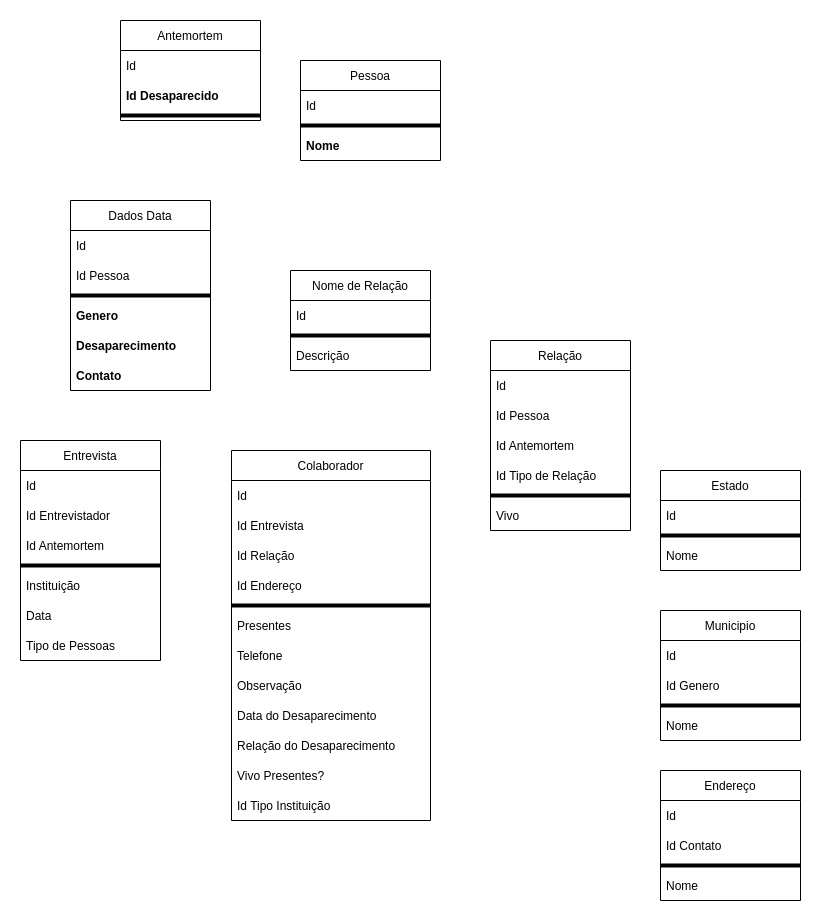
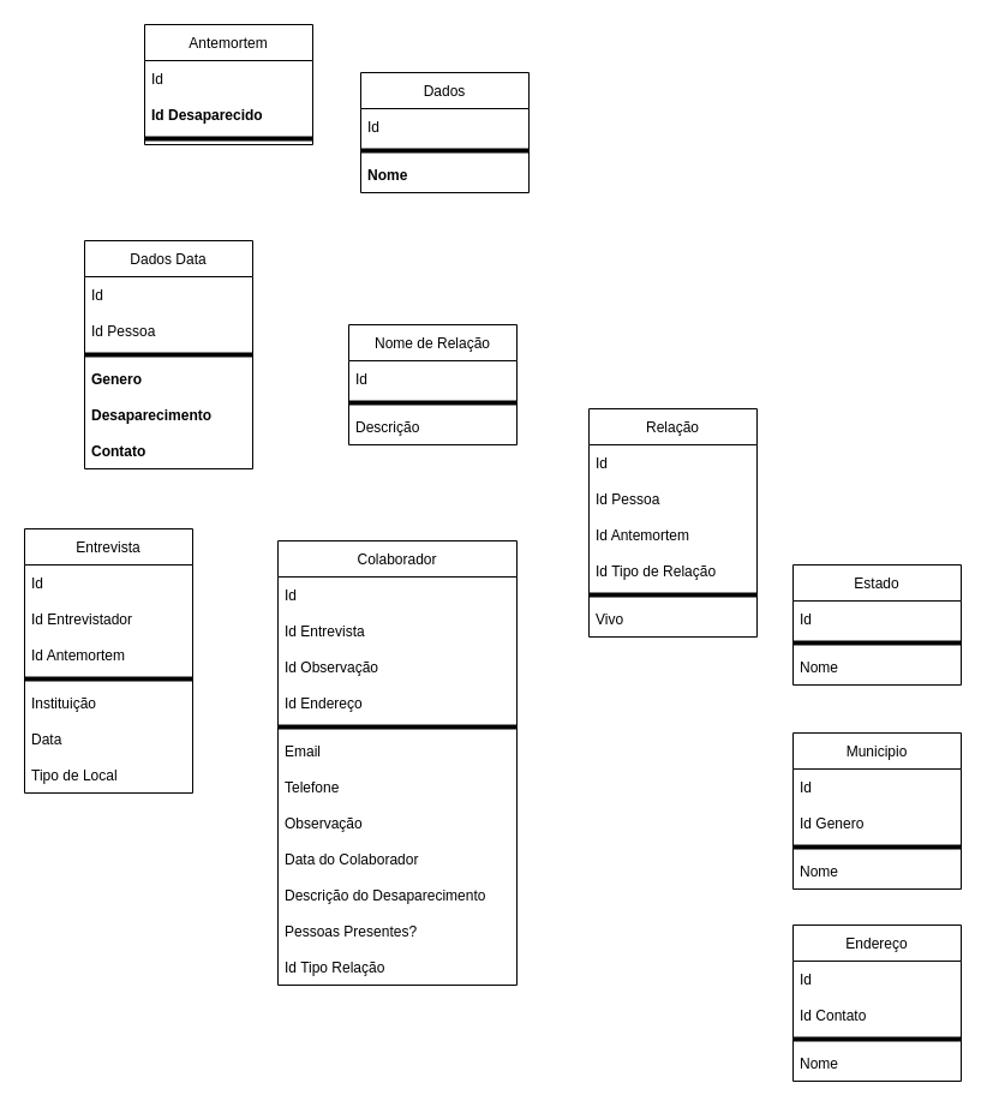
- <mxCell id="6" value="Pessoa" style="swimlane;fontStyle=0;childLayout=stackLayout;horizontal=1;startSize=30;horizontalStack=0;resizeParent=1;resizeParentMax=0;resizeLast=0;collapsible=1;marginBottom=0;" vertex="1" parent="1"><mxGeometry x="300" y="60" width="140" height="100" as="geometry" /></mxCell>
+ <mxCell id="6" value="Dados" style="swimlane;fontStyle=0;childLayout=stackLayout;horizontal=1;startSize=30;horizontalStack=0;resizeParent=1;resizeParentMax=0;resizeLast=0;collapsible=1;marginBottom=0;" vertex="1" parent="1"><mxGeometry x="300" y="60" width="140" height="100" as="geometry" /></mxCell>
- <mxCell id="39" value="Id Relação" style="text;strokeColor=none;fillColor=none;align=left;verticalAlign=middle;spacingLeft=4;spacingRight=4;overflow=hidden;points=[[0,0.5],[1,0.5]];portConstraint=eastwest;rotatable=0;" vertex="1" parent="36"><mxGeometry y="90" width="199" height="30" as="geometry" /></mxCell>
+ <mxCell id="39" value="Id Observação" style="text;strokeColor=none;fillColor=none;align=left;verticalAlign=middle;spacingLeft=4;spacingRight=4;overflow=hidden;points=[[0,0.5],[1,0.5]];portConstraint=eastwest;rotatable=0;" vertex="1" parent="36"><mxGeometry y="90" width="199" height="30" as="geometry" /></mxCell>
- <mxCell id="42" value="Presentes" style="text;strokeColor=none;fillColor=none;align=left;verticalAlign=middle;spacingLeft=4;spacingRight=4;overflow=hidden;points=[[0,0.5],[1,0.5]];portConstraint=eastwest;rotatable=0;" vertex="1" parent="36"><mxGeometry y="160" width="199" height="30" as="geometry" /></mxCell>
+ <mxCell id="42" value="Email" style="text;strokeColor=none;fillColor=none;align=left;verticalAlign=middle;spacingLeft=4;spacingRight=4;overflow=hidden;points=[[0,0.5],[1,0.5]];portConstraint=eastwest;rotatable=0;" vertex="1" parent="36"><mxGeometry y="160" width="199" height="30" as="geometry" /></mxCell>
- <mxCell id="35" value="Tipo de Pessoas" style="text;strokeColor=none;fillColor=none;align=left;verticalAlign=middle;spacingLeft=4;spacingRight=4;overflow=hidden;points=[[0,0.5],[1,0.5]];portConstraint=eastwest;rotatable=0;fontStyle=0" vertex="1" parent="28"><mxGeometry y="190" width="140" height="30" as="geometry" /></mxCell>
+ <mxCell id="35" value="Tipo de Local" style="text;strokeColor=none;fillColor=none;align=left;verticalAlign=middle;spacingLeft=4;spacingRight=4;overflow=hidden;points=[[0,0.5],[1,0.5]];portConstraint=eastwest;rotatable=0;fontStyle=0" vertex="1" parent="28"><mxGeometry y="190" width="140" height="30" as="geometry" /></mxCell>
- <mxCell id="45" value="Data do Desaparecimento" style="text;strokeColor=none;fillColor=none;align=left;verticalAlign=middle;spacingLeft=4;spacingRight=4;overflow=hidden;points=[[0,0.5],[1,0.5]];portConstraint=eastwest;rotatable=0;fontStyle=0" vertex="1" parent="36"><mxGeometry y="250" width="199" height="30" as="geometry" /></mxCell>
+ <mxCell id="45" value="Data do Colaborador" style="text;strokeColor=none;fillColor=none;align=left;verticalAlign=middle;spacingLeft=4;spacingRight=4;overflow=hidden;points=[[0,0.5],[1,0.5]];portConstraint=eastwest;rotatable=0;fontStyle=0" vertex="1" parent="36"><mxGeometry y="250" width="199" height="30" as="geometry" /></mxCell>
- <mxCell id="46" value="Relação do Desaparecimento" style="text;strokeColor=none;fillColor=none;align=left;verticalAlign=middle;spacingLeft=4;spacingRight=4;overflow=hidden;points=[[0,0.5],[1,0.5]];portConstraint=eastwest;rotatable=0;fontStyle=0" vertex="1" parent="36"><mxGeometry y="280" width="199" height="30" as="geometry" /></mxCell>
+ <mxCell id="46" value="Descrição do Desaparecimento" style="text;strokeColor=none;fillColor=none;align=left;verticalAlign=middle;spacingLeft=4;spacingRight=4;overflow=hidden;points=[[0,0.5],[1,0.5]];portConstraint=eastwest;rotatable=0;fontStyle=0" vertex="1" parent="36"><mxGeometry y="280" width="199" height="30" as="geometry" /></mxCell>
- <mxCell id="47" value="Vivo Presentes?" style="text;strokeColor=none;fillColor=none;align=left;verticalAlign=middle;spacingLeft=4;spacingRight=4;overflow=hidden;points=[[0,0.5],[1,0.5]];portConstraint=eastwest;rotatable=0;fontStyle=0" vertex="1" parent="36"><mxGeometry y="310" width="199" height="30" as="geometry" /></mxCell>
+ <mxCell id="47" value="Pessoas Presentes?" style="text;strokeColor=none;fillColor=none;align=left;verticalAlign=middle;spacingLeft=4;spacingRight=4;overflow=hidden;points=[[0,0.5],[1,0.5]];portConstraint=eastwest;rotatable=0;fontStyle=0" vertex="1" parent="36"><mxGeometry y="310" width="199" height="30" as="geometry" /></mxCell>
- <mxCell id="48" value="Id Tipo Instituição" style="text;strokeColor=none;fillColor=none;align=left;verticalAlign=middle;spacingLeft=4;spacingRight=4;overflow=hidden;points=[[0,0.5],[1,0.5]];portConstraint=eastwest;rotatable=0;fontStyle=0" vertex="1" parent="36"><mxGeometry y="340" width="199" height="30" as="geometry" /></mxCell>
+ <mxCell id="48" value="Id Tipo Relação" style="text;strokeColor=none;fillColor=none;align=left;verticalAlign=middle;spacingLeft=4;spacingRight=4;overflow=hidden;points=[[0,0.5],[1,0.5]];portConstraint=eastwest;rotatable=0;fontStyle=0" vertex="1" parent="36"><mxGeometry y="340" width="199" height="30" as="geometry" /></mxCell>
